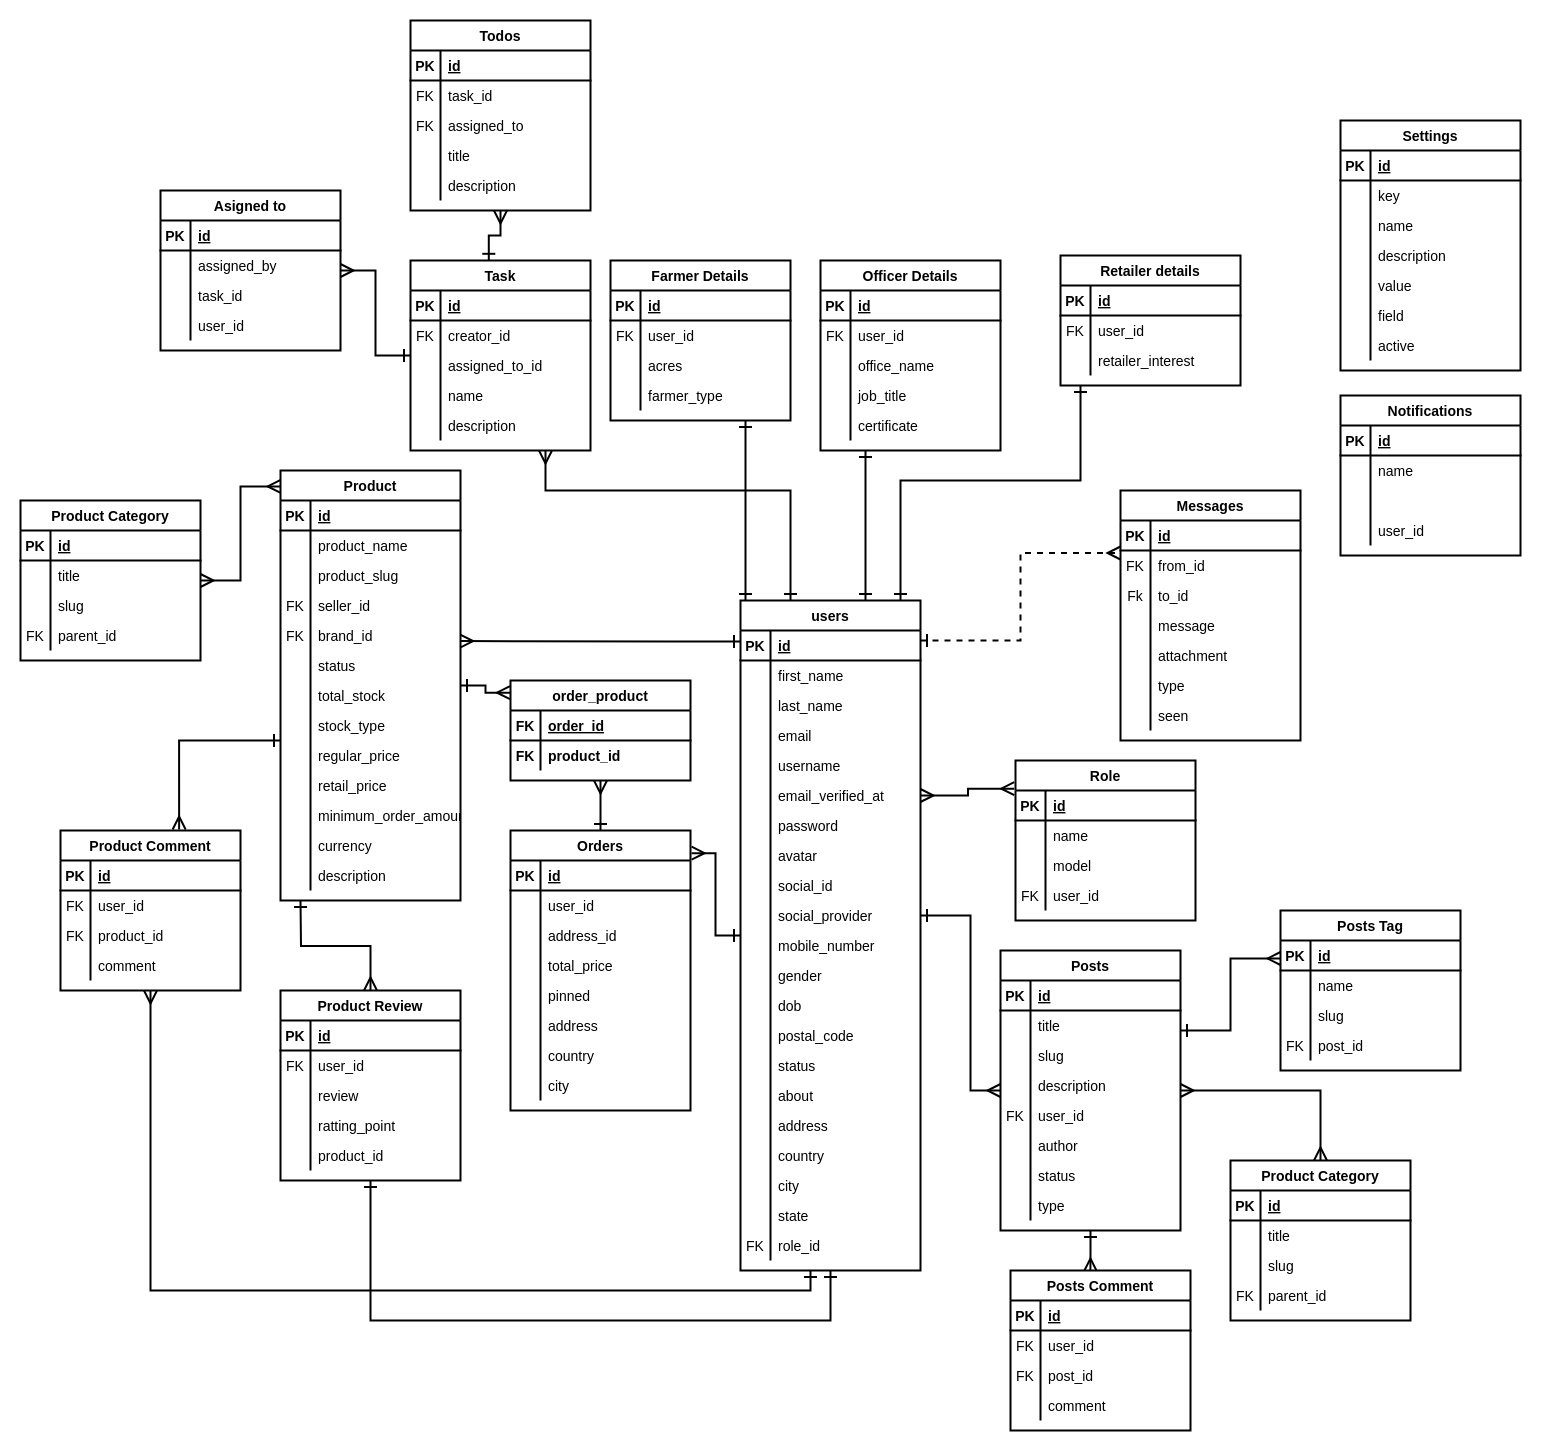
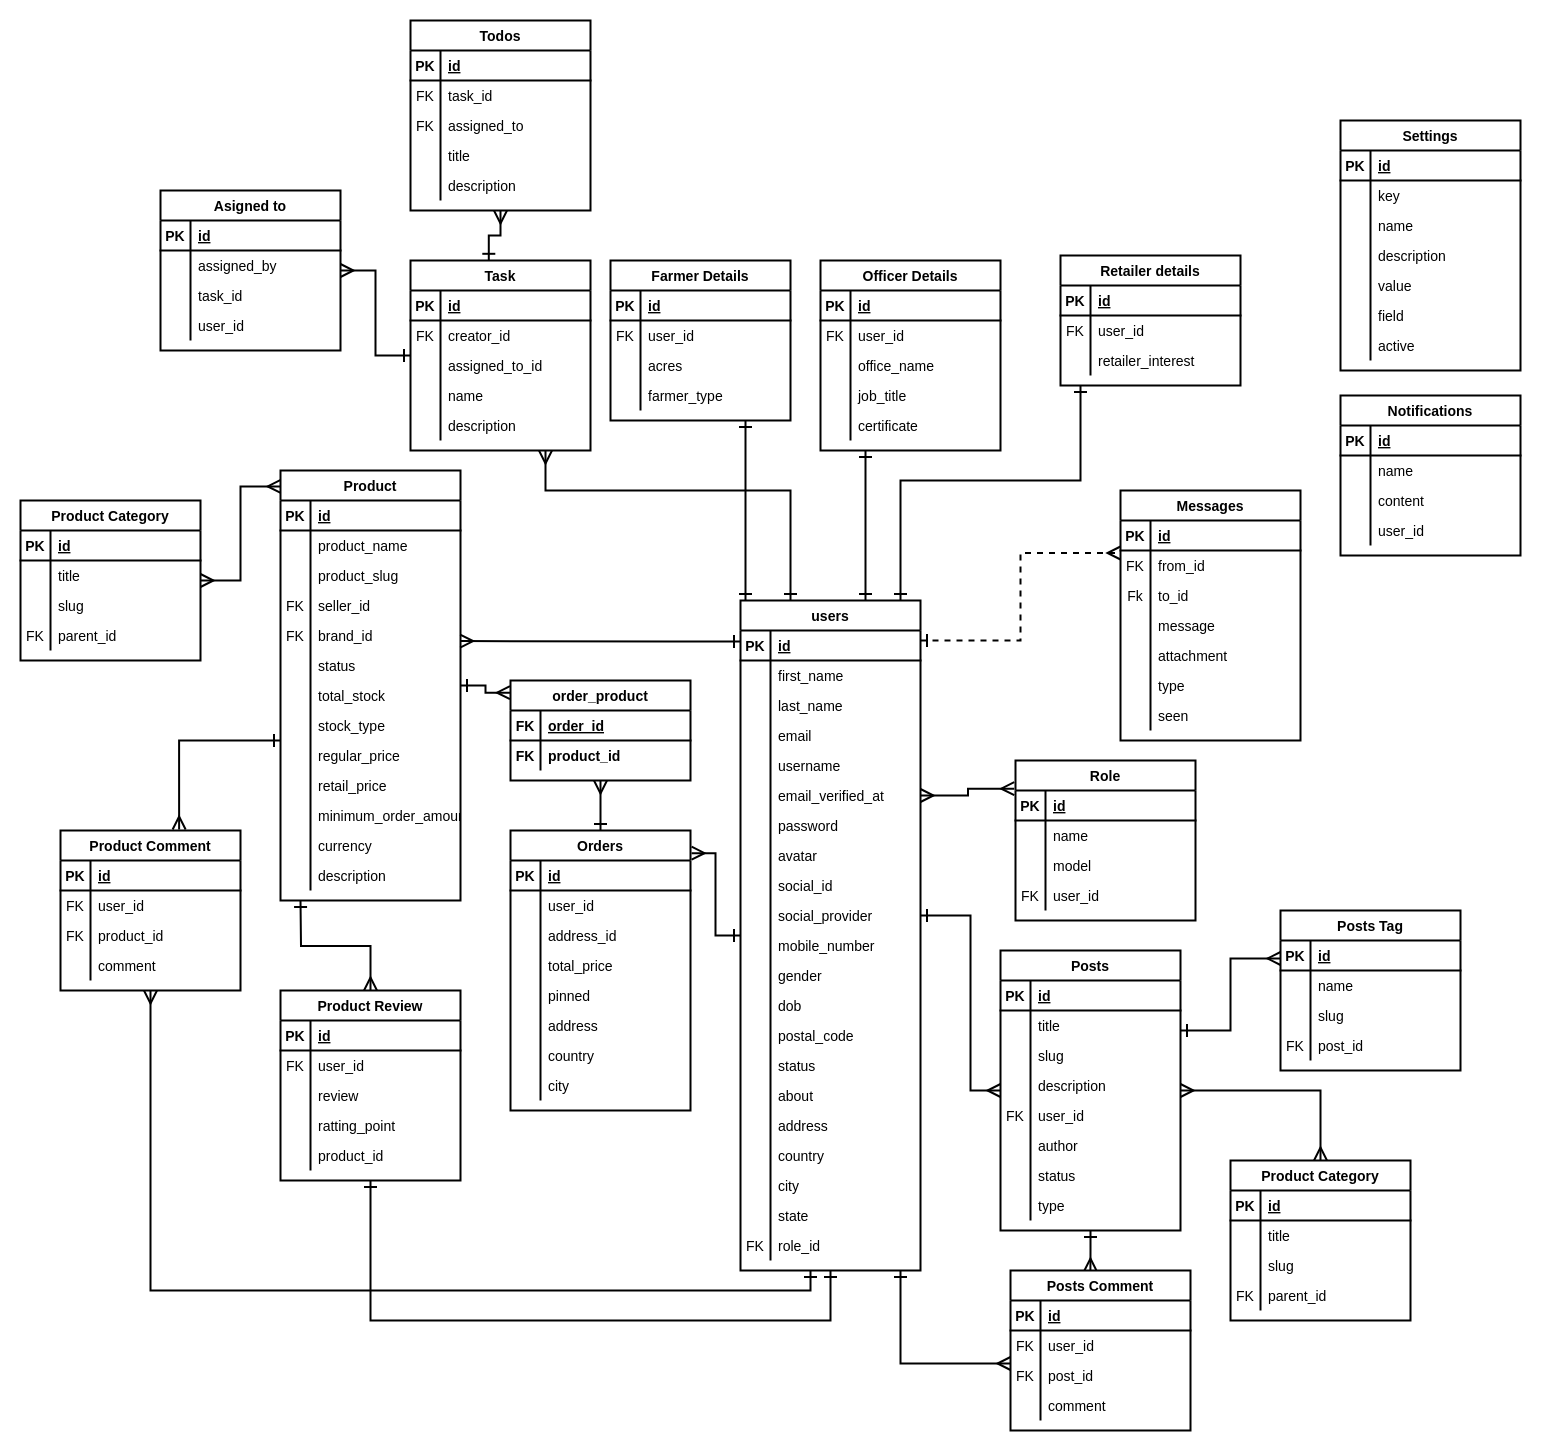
+ <mxCell id="306" value="content" style="shape=partialRectangle;connectable=0;fillColor=none;top=0;left=0;bottom=0;right=0;align=left;spacingLeft=6;overflow=hidden;fontSize=14;strokeWidth=2;" parent="304" vertex="1"><mxGeometry x="30" width="150" height="30" as="geometry" /></mxCell>
+ <mxCell id="9" style="edgeStyle=orthogonalEdgeStyle;rounded=0;orthogonalLoop=1;jettySize=auto;html=1;startArrow=ERone;startFill=0;endArrow=ERmany;endFill=0;strokeWidth=2;fontSize=14;endSize=10;startSize=10;" parent="1" source="12" target="129" edge="1"><mxGeometry relative="1" as="geometry"><Array as="points"><mxPoint x="900" y="1363" /></Array></mxGeometry></mxCell>
